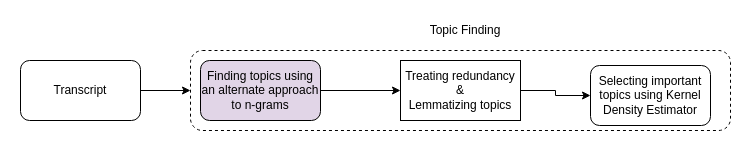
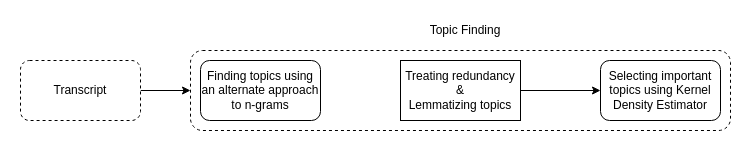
- <mxCell id="3" value="Transcript" style="rounded=1;whiteSpace=wrap;html=1;" parent="1" vertex="1"><mxGeometry x="20" y="60" width="120" height="60" as="geometry" /></mxCell>
+ <mxCell id="3" value="Transcript" style="rounded=1;whiteSpace=wrap;html=1;dashed=1;" parent="1" vertex="1"><mxGeometry x="20" y="60" width="120" height="60" as="geometry" /></mxCell>
- <mxCell id="6" value="Finding topics using an alternate approach to n-grams" style="whiteSpace=wrap;html=1;rounded=1;fillColor=#e1d5e7;" parent="4" vertex="1"><mxGeometry width="120" height="60" as="geometry" /></mxCell>
+ <mxCell id="6" value="Finding topics using an alternate approach to n-grams" style="whiteSpace=wrap;html=1;rounded=1;" parent="4" vertex="1"><mxGeometry width="120" height="60" as="geometry" /></mxCell>
- <mxCell id="8" value="" style="edgeStyle=orthogonalEdgeStyle;rounded=0;orthogonalLoop=1;jettySize=auto;html=1;" parent="4" source="6" target="7" edge="1"><mxGeometry relative="1" as="geometry" /></mxCell>
- <mxCell id="9" value="Selecting important topics using Kernel Density Estimator" style="whiteSpace=wrap;html=1;rounded=1;" parent="4" vertex="1"><mxGeometry x="390" y="5" width="120" height="60" as="geometry" /></mxCell>
+ <mxCell id="9" value="Selecting important topics using Kernel Density Estimator" style="whiteSpace=wrap;html=1;rounded=1;" parent="4" vertex="1"><mxGeometry x="400" width="120" height="60" as="geometry" /></mxCell>
